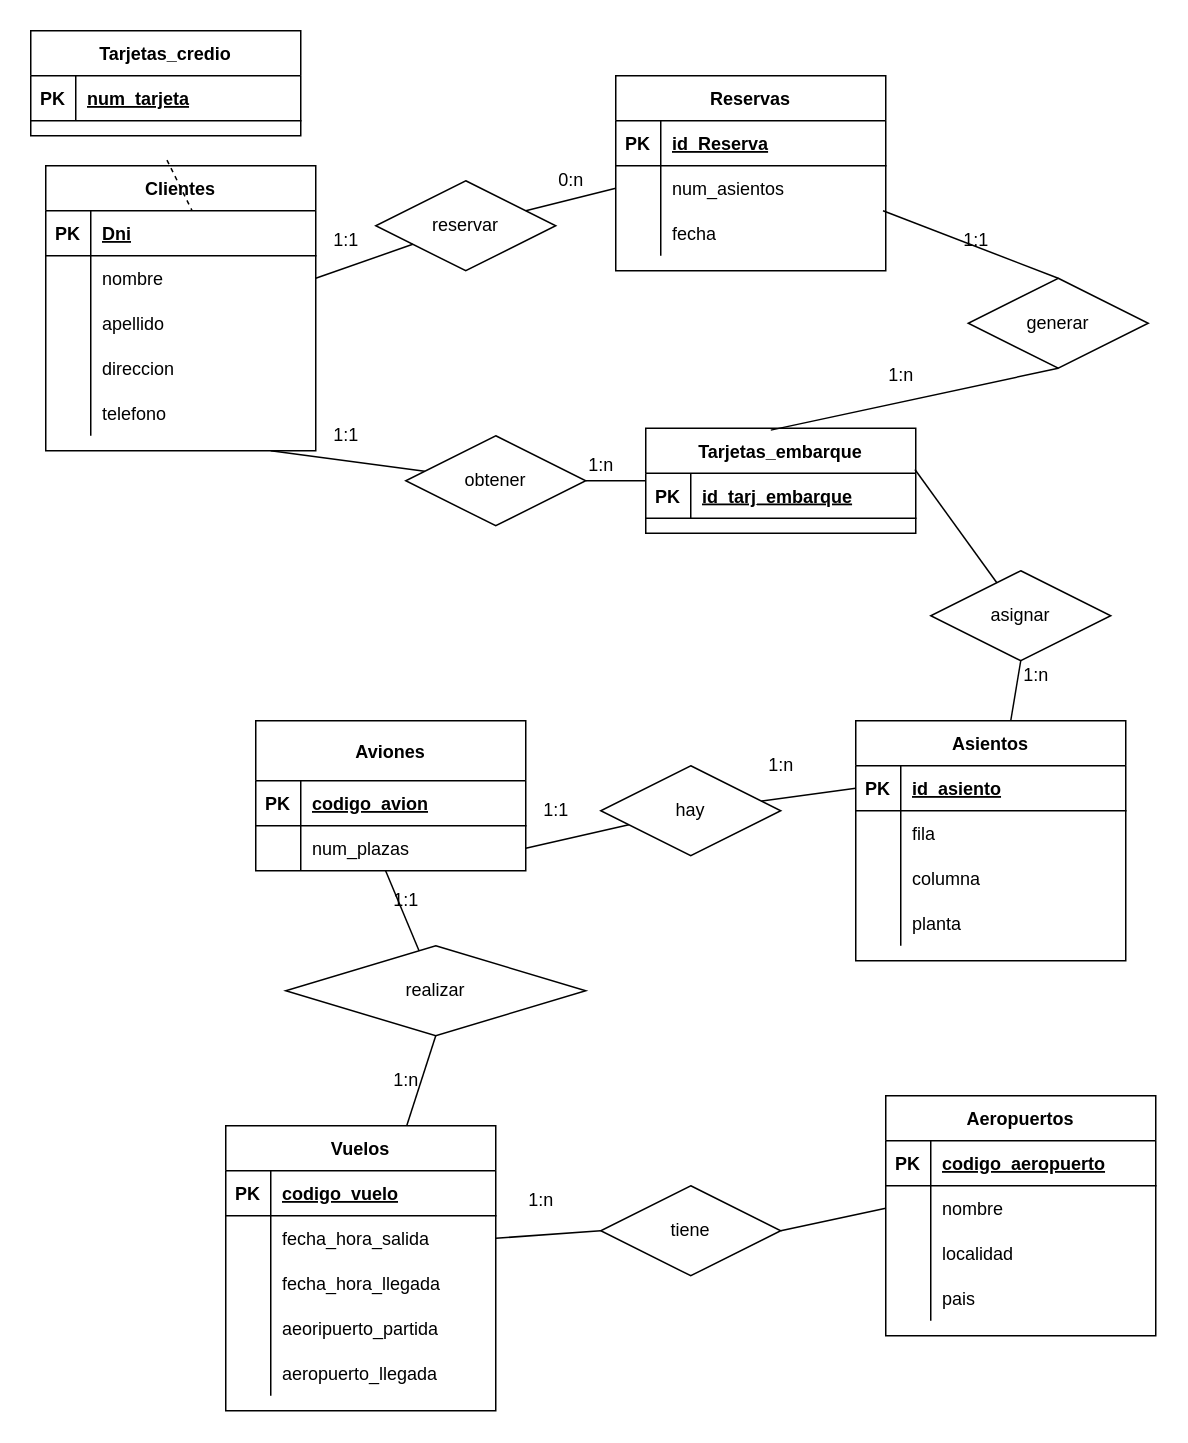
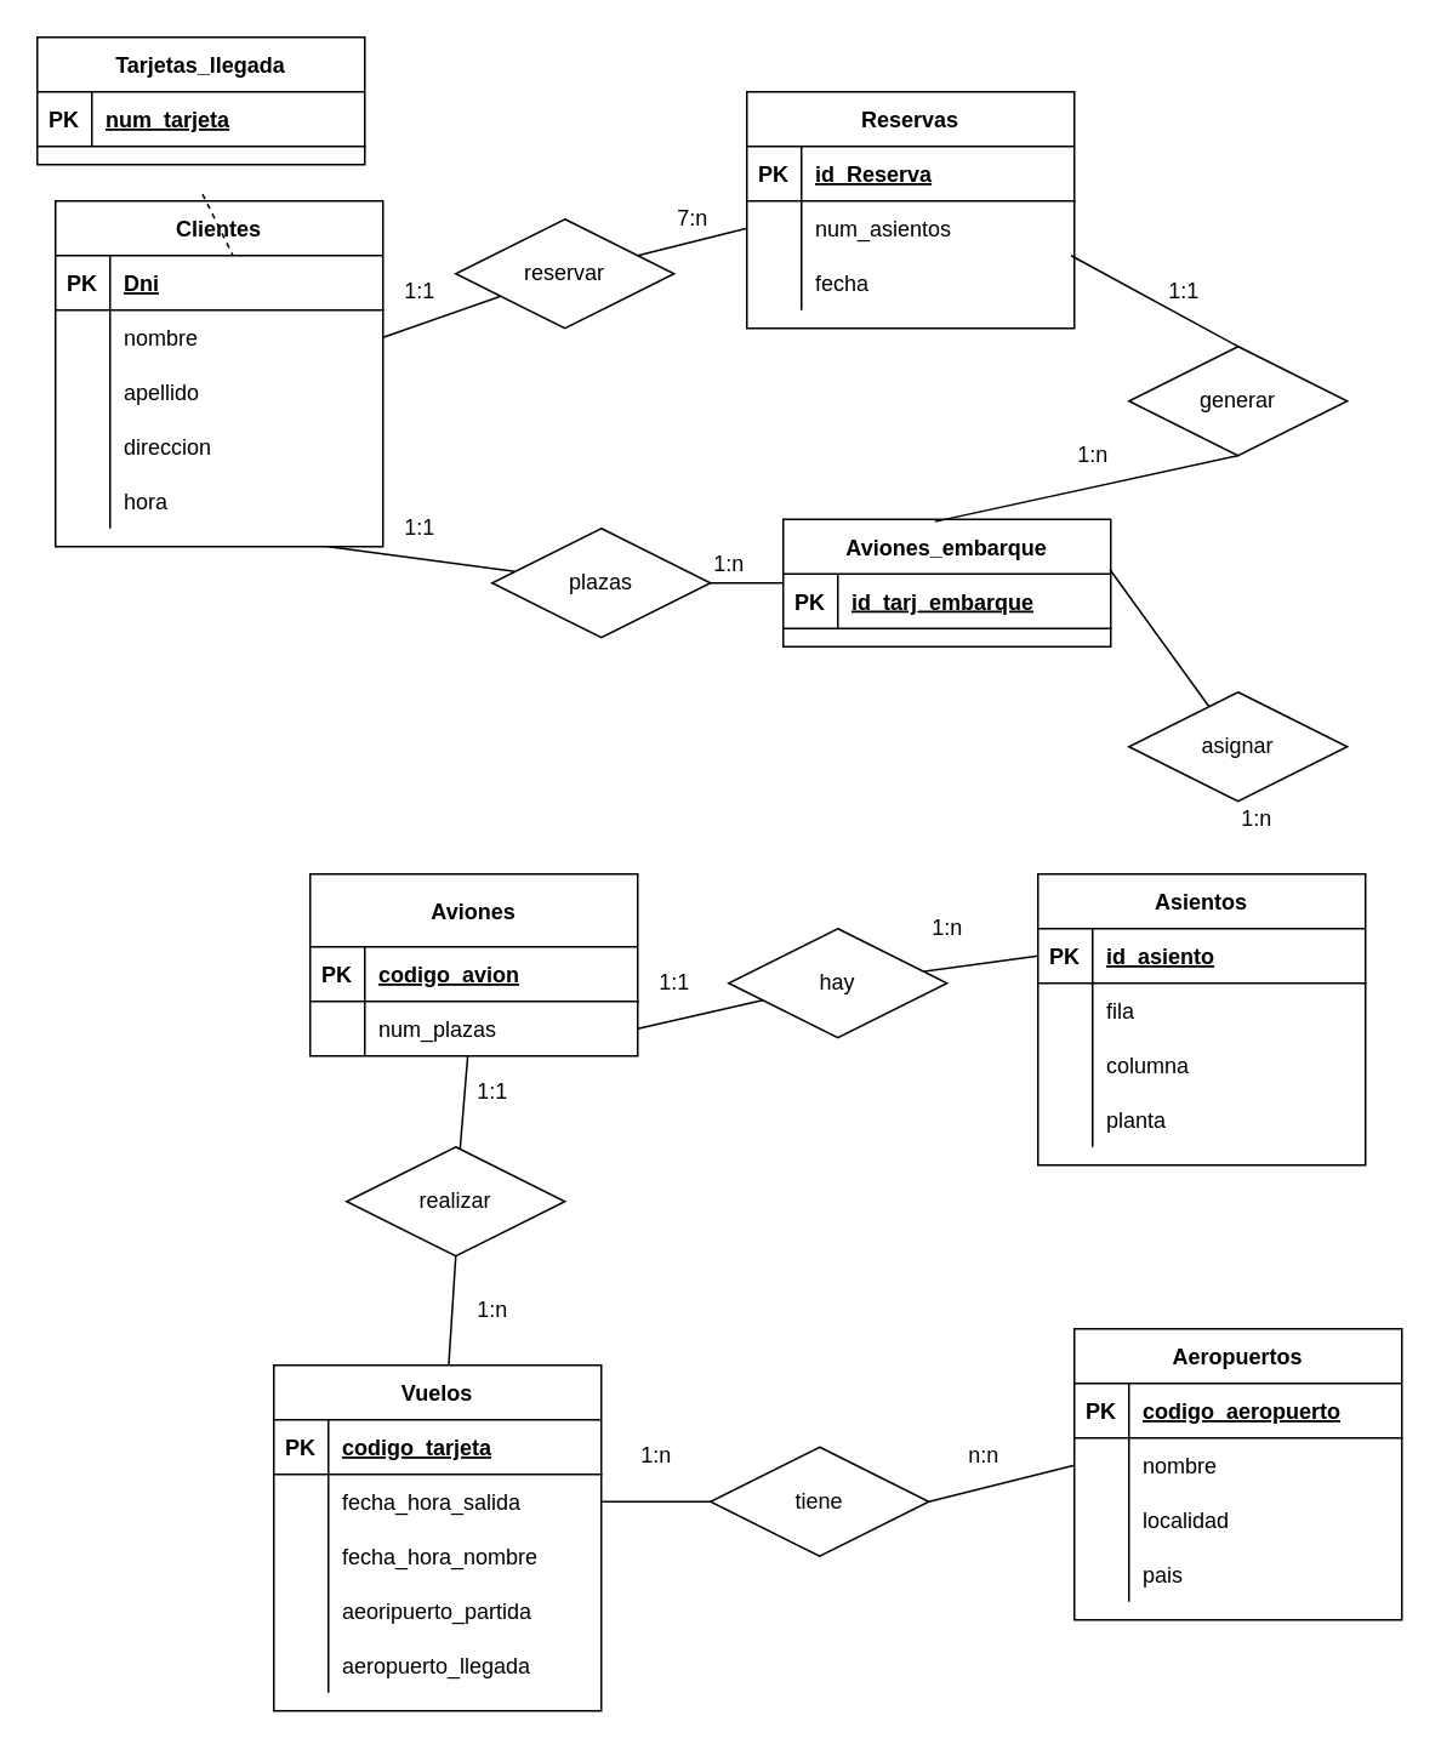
- <mxCell id="19" value="Tarjetas_credio" style="shape=table;startSize=30;container=1;collapsible=1;childLayout=tableLayout;fixedRows=1;rowLines=0;fontStyle=1;align=center;resizeLast=1;" parent="1" vertex="1"><mxGeometry x="20" y="20" width="180" height="70" as="geometry" /></mxCell>
+ <mxCell id="19" value="Tarjetas_llegada" style="shape=table;startSize=30;container=1;collapsible=1;childLayout=tableLayout;fixedRows=1;rowLines=0;fontStyle=1;align=center;resizeLast=1;" parent="1" vertex="1"><mxGeometry x="20" y="20" width="180" height="70" as="geometry" /></mxCell>
- <mxCell id="108" value="0:n" style="text;html=1;align=center;verticalAlign=middle;resizable=0;points=[];autosize=1;strokeColor=none;fillColor=none;" parent="1" vertex="1"><mxGeometry x="360" y="105" width="40" height="30" as="geometry" /></mxCell>
+ <mxCell id="108" value="7:n" style="text;html=1;align=center;verticalAlign=middle;resizable=0;points=[];autosize=1;strokeColor=none;fillColor=none;" parent="1" vertex="1"><mxGeometry x="360" y="105" width="40" height="30" as="geometry" /></mxCell>
- <mxCell id="36" value="generar" style="shape=rhombus;perimeter=rhombusPerimeter;whiteSpace=wrap;html=1;align=center;" parent="1" vertex="1"><mxGeometry x="645" y="185" width="120" height="60" as="geometry" /></mxCell>
+ <mxCell id="36" value="generar" style="shape=rhombus;perimeter=rhombusPerimeter;whiteSpace=wrap;html=1;align=center;" parent="1" vertex="1"><mxGeometry x="620" y="190" width="120" height="60" as="geometry" /></mxCell>
- <mxCell id="17" value="telefono" style="shape=partialRectangle;connectable=0;fillColor=none;top=0;left=0;bottom=0;right=0;align=left;spacingLeft=6;overflow=hidden;" parent="15" vertex="1"><mxGeometry x="30" width="150" height="30" as="geometry"><mxRectangle width="150" height="30" as="alternateBounds" /></mxGeometry></mxCell>
+ <mxCell id="17" value="hora" style="shape=partialRectangle;connectable=0;fillColor=none;top=0;left=0;bottom=0;right=0;align=left;spacingLeft=6;overflow=hidden;" parent="15" vertex="1"><mxGeometry x="30" width="150" height="30" as="geometry"><mxRectangle width="150" height="30" as="alternateBounds" /></mxGeometry></mxCell>
- <mxCell id="37" value="Tarjetas_embarque" style="shape=table;startSize=30;container=1;collapsible=1;childLayout=tableLayout;fixedRows=1;rowLines=0;fontStyle=1;align=center;resizeLast=1;" parent="1" vertex="1"><mxGeometry x="430" y="285" width="180" height="70" as="geometry" /></mxCell>
+ <mxCell id="37" value="Aviones_embarque" style="shape=table;startSize=30;container=1;collapsible=1;childLayout=tableLayout;fixedRows=1;rowLines=0;fontStyle=1;align=center;resizeLast=1;" parent="1" vertex="1"><mxGeometry x="430" y="285" width="180" height="70" as="geometry" /></mxCell>
- <mxCell id="55" value="obtener" style="shape=rhombus;perimeter=rhombusPerimeter;whiteSpace=wrap;html=1;align=center;" parent="1" vertex="1"><mxGeometry x="270" y="290" width="120" height="60" as="geometry" /></mxCell>
+ <mxCell id="55" value="plazas" style="shape=rhombus;perimeter=rhombusPerimeter;whiteSpace=wrap;html=1;align=center;" parent="1" vertex="1"><mxGeometry x="270" y="290" width="120" height="60" as="geometry" /></mxCell>
- <mxCell id="97" value="" style="endArrow=none;html=1;rounded=0;entryX=0.5;entryY=1;entryDx=0;entryDy=0;" parent="1" source="42" target="41" edge="1"><mxGeometry width="50" height="50" relative="1" as="geometry"><mxPoint x="680" y="470" as="sourcePoint" /><mxPoint x="440" y="560" as="targetPoint" /></mxGeometry></mxCell>
- <mxCell id="101" value="realizar" style="shape=rhombus;perimeter=rhombusPerimeter;whiteSpace=wrap;html=1;align=center;" parent="1" vertex="1"><mxGeometry x="190" y="630" width="200" height="60" as="geometry" /></mxCell>
+ <mxCell id="101" value="realizar" style="shape=rhombus;perimeter=rhombusPerimeter;whiteSpace=wrap;html=1;align=center;" parent="1" vertex="1"><mxGeometry x="190" y="630" width="120" height="60" as="geometry" /></mxCell>
- <mxCell id="59" value="codigo_vuelo" style="shape=partialRectangle;connectable=0;fillColor=none;top=0;left=0;bottom=0;right=0;align=left;spacingLeft=6;fontStyle=5;overflow=hidden;" parent="57" vertex="1"><mxGeometry x="30" width="150" height="30" as="geometry"><mxRectangle width="150" height="30" as="alternateBounds" /></mxGeometry></mxCell>
+ <mxCell id="59" value="codigo_tarjeta" style="shape=partialRectangle;connectable=0;fillColor=none;top=0;left=0;bottom=0;right=0;align=left;spacingLeft=6;fontStyle=5;overflow=hidden;" parent="57" vertex="1"><mxGeometry x="30" width="150" height="30" as="geometry"><mxRectangle width="150" height="30" as="alternateBounds" /></mxGeometry></mxCell>
+ <mxCell id="119" value="n:n" style="text;html=1;align=center;verticalAlign=middle;resizable=0;points=[];autosize=1;strokeColor=none;fillColor=none;" parent="1" vertex="1"><mxGeometry x="520" y="785" width="40" height="30" as="geometry" /></mxCell>
- <mxCell id="102" value="tiene" style="shape=rhombus;perimeter=rhombusPerimeter;whiteSpace=wrap;html=1;align=center;" parent="1" vertex="1"><mxGeometry x="400" y="790" width="120" height="60" as="geometry" /></mxCell>
+ <mxCell id="102" value="tiene" style="shape=rhombus;perimeter=rhombusPerimeter;whiteSpace=wrap;html=1;align=center;" parent="1" vertex="1"><mxGeometry x="390" y="795" width="120" height="60" as="geometry" /></mxCell>
- <mxCell id="65" value="fecha_hora_llegada" style="shape=partialRectangle;connectable=0;fillColor=none;top=0;left=0;bottom=0;right=0;align=left;spacingLeft=6;overflow=hidden;" parent="63" vertex="1"><mxGeometry x="30" width="150" height="30" as="geometry"><mxRectangle width="150" height="30" as="alternateBounds" /></mxGeometry></mxCell>
+ <mxCell id="65" value="fecha_hora_nombre" style="shape=partialRectangle;connectable=0;fillColor=none;top=0;left=0;bottom=0;right=0;align=left;spacingLeft=6;overflow=hidden;" parent="63" vertex="1"><mxGeometry x="30" width="150" height="30" as="geometry"><mxRectangle width="150" height="30" as="alternateBounds" /></mxGeometry></mxCell>
